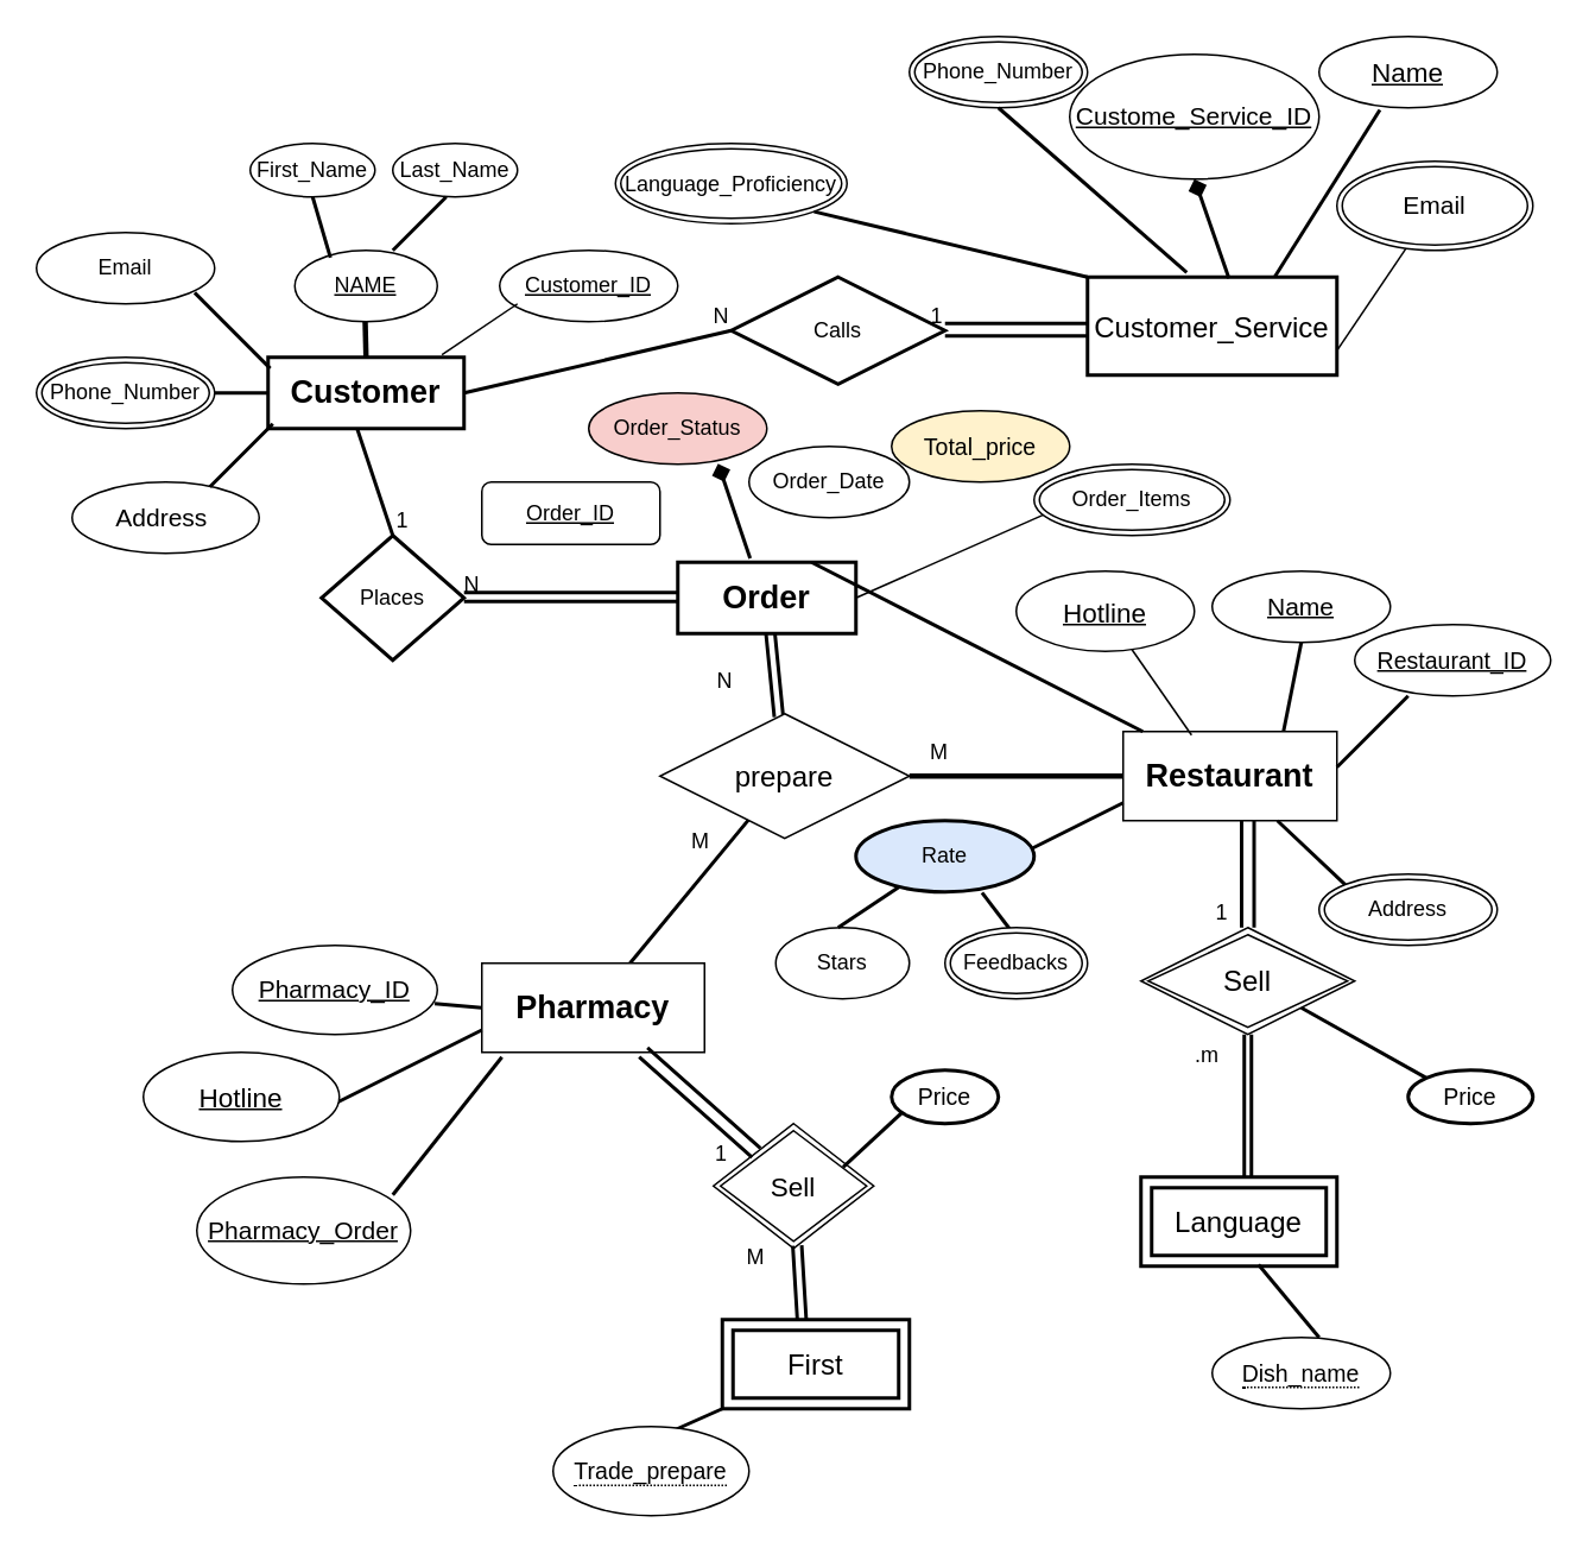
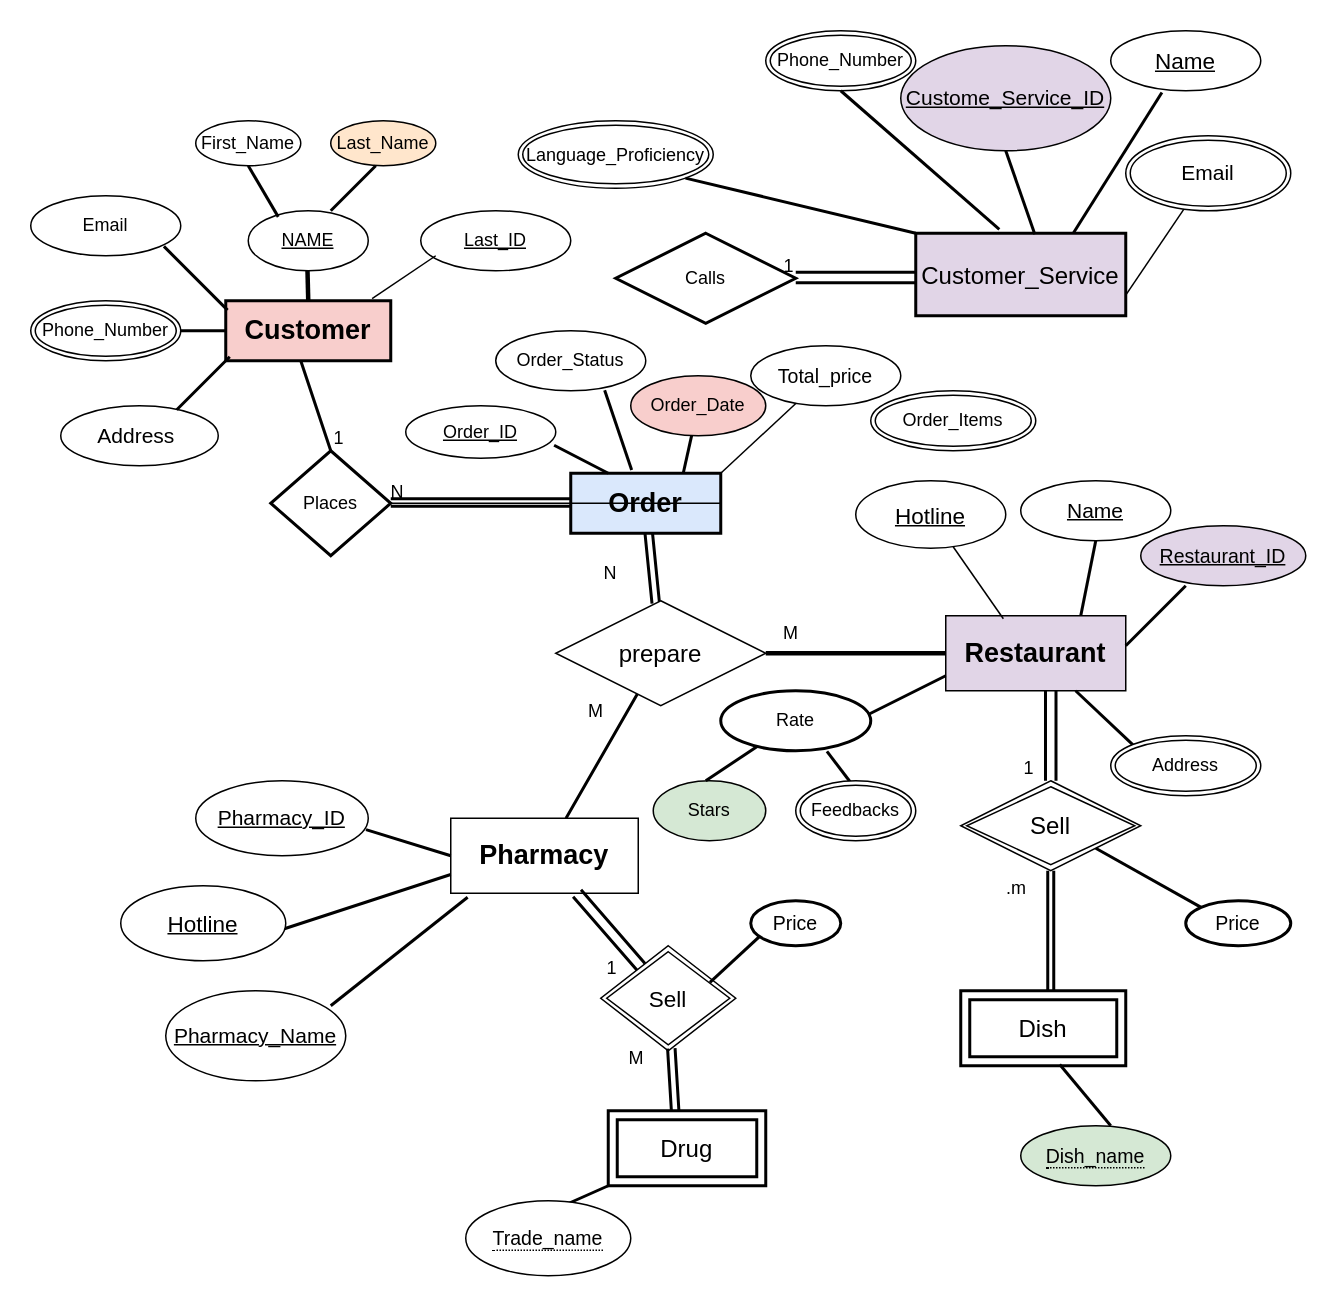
- <mxCell id="26" value="&lt;font style=&quot;font-size: 14px;&quot;&gt;Custome_Service_ID&lt;/font&gt;" style="ellipse;whiteSpace=wrap;html=1;align=center;fontStyle=4;" parent="1" vertex="1"><mxGeometry x="600" y="30" width="140" height="70" as="geometry" /></mxCell>
+ <mxCell id="26" value="&lt;font style=&quot;font-size: 14px;&quot;&gt;Custome_Service_ID&lt;/font&gt;" style="ellipse;whiteSpace=wrap;html=1;align=center;fontStyle=4;fillColor=#e1d5e7;" parent="1" vertex="1"><mxGeometry x="600" y="30" width="140" height="70" as="geometry" /></mxCell>
- <mxCell id="7" value="First_Name" style="ellipse;whiteSpace=wrap;html=1;" parent="1" vertex="1"><mxGeometry x="140" y="80" width="70" height="30" as="geometry" /></mxCell>
+ <mxCell id="7" value="First_Name" style="ellipse;whiteSpace=wrap;html=1;" parent="1" vertex="1"><mxGeometry x="130" y="80" width="70" height="30" as="geometry" /></mxCell>
- <mxCell id="8" value="Last_Name" style="ellipse;whiteSpace=wrap;html=1;" parent="1" vertex="1"><mxGeometry x="220" y="80" width="70" height="30" as="geometry" /></mxCell>
+ <mxCell id="8" value="Last_Name" style="ellipse;whiteSpace=wrap;html=1;fillColor=#ffe6cc;" parent="1" vertex="1"><mxGeometry x="220" y="80" width="70" height="30" as="geometry" /></mxCell>
- <mxCell id="31" value="" style="endArrow=diamond;html=1;rounded=0;entryX=0.5;entryY=1;entryDx=0;entryDy=0;exitX=0.567;exitY=0.012;exitDx=0;exitDy=0;exitPerimeter=0;strokeWidth=2;" parent="1" source="21" target="26" edge="1"><mxGeometry width="50" height="50" relative="1" as="geometry"><mxPoint x="680" y="150" as="sourcePoint" /><mxPoint x="720" y="105" as="targetPoint" /><Array as="points" /></mxGeometry></mxCell>
+ <mxCell id="31" value="" style="endArrow=none;html=1;rounded=0;entryX=0.5;entryY=1;entryDx=0;entryDy=0;exitX=0.567;exitY=0.012;exitDx=0;exitDy=0;exitPerimeter=0;strokeWidth=2;" parent="1" source="21" target="26" edge="1"><mxGeometry width="50" height="50" relative="1" as="geometry"><mxPoint x="680" y="150" as="sourcePoint" /><mxPoint x="720" y="105" as="targetPoint" /><Array as="points" /></mxGeometry></mxCell>
- <mxCell id="13" value="Customer_ID" style="ellipse;whiteSpace=wrap;html=1;align=center;fontStyle=4;strokeWidth=1;" parent="1" vertex="1"><mxGeometry x="280" y="140" width="100" height="40" as="geometry" /></mxCell>
+ <mxCell id="13" value="Last_ID" style="ellipse;whiteSpace=wrap;html=1;align=center;fontStyle=4;strokeWidth=1;" parent="1" vertex="1"><mxGeometry x="280" y="140" width="100" height="40" as="geometry" /></mxCell>
- <mxCell id="21" value="&lt;font style=&quot;font-size: 16px;&quot;&gt;Customer_Service&lt;/font&gt;" style="whiteSpace=wrap;html=1;strokeWidth=2;" parent="1" vertex="1"><mxGeometry x="610" y="155" width="140" height="55" as="geometry" /></mxCell>
+ <mxCell id="21" value="&lt;font style=&quot;font-size: 16px;&quot;&gt;Customer_Service&lt;/font&gt;" style="whiteSpace=wrap;html=1;strokeWidth=2;fillColor=#e1d5e7;" parent="1" vertex="1"><mxGeometry x="610" y="155" width="140" height="55" as="geometry" /></mxCell>
- <mxCell id="18" value="" style="endArrow=none;html=1;rounded=0;entryX=0;entryY=0.5;entryDx=0;entryDy=0;strokeWidth=2;exitX=1;exitY=0.5;exitDx=0;exitDy=0;" parent="1" target="20" edge="1" source="2"><mxGeometry relative="1" as="geometry"><mxPoint x="260" y="240" as="sourcePoint" /><mxPoint x="410" y="190" as="targetPoint" /><Array as="points" /></mxGeometry></mxCell>
- <mxCell id="19" value="N" style="resizable=0;html=1;whiteSpace=wrap;align=right;verticalAlign=bottom;" parent="18" connectable="0" vertex="1"><mxGeometry x="1" relative="1" as="geometry" /></mxCell>
- <mxCell id="2" value="&lt;h2&gt;Customer&lt;/h2&gt;" style="rounded=0;whiteSpace=wrap;html=1;strokeWidth=2;" parent="1" vertex="1"><mxGeometry x="150" y="200" width="110" height="40" as="geometry" /></mxCell>
+ <mxCell id="2" value="&lt;h2&gt;Customer&lt;/h2&gt;" style="rounded=0;whiteSpace=wrap;html=1;strokeWidth=2;fillColor=#f8cecc;" parent="1" vertex="1"><mxGeometry x="150" y="200" width="110" height="40" as="geometry" /></mxCell>
- <mxCell id="45" value="Order_Status" style="ellipse;whiteSpace=wrap;html=1;align=center;fillColor=#f8cecc;" parent="1" vertex="1"><mxGeometry x="330" y="220" width="100" height="40" as="geometry" /></mxCell>
+ <mxCell id="45" value="Order_Status" style="ellipse;whiteSpace=wrap;html=1;align=center;" parent="1" vertex="1"><mxGeometry x="330" y="220" width="100" height="40" as="geometry" /></mxCell>
- <mxCell id="94" value="&lt;font style=&quot;font-size: 13px;&quot;&gt;Total_price&lt;/font&gt;" style="ellipse;whiteSpace=wrap;html=1;align=center;fillColor=#fff2cc;" vertex="1" parent="1"><mxGeometry x="500" y="230" width="100" height="40" as="geometry" /></mxCell>
+ <mxCell id="94" value="&lt;font style=&quot;font-size: 13px;&quot;&gt;Total_price&lt;/font&gt;" style="ellipse;whiteSpace=wrap;html=1;align=center;" vertex="1" parent="1"><mxGeometry x="500" y="230" width="100" height="40" as="geometry" /></mxCell>
- <mxCell id="48" value="" style="endArrow=diamond;html=1;rounded=0;entryX=0.726;entryY=0.991;entryDx=0;entryDy=0;entryPerimeter=0;exitX=0.406;exitY=-0.055;exitDx=0;exitDy=0;exitPerimeter=0;strokeWidth=2;" parent="1" source="4" target="45" edge="1"><mxGeometry width="50" height="50" relative="1" as="geometry"><mxPoint x="430" y="320" as="sourcePoint" /><mxPoint x="480" y="260" as="targetPoint" /></mxGeometry></mxCell>
+ <mxCell id="48" value="" style="endArrow=none;html=1;rounded=0;entryX=0.726;entryY=0.991;entryDx=0;entryDy=0;entryPerimeter=0;exitX=0.406;exitY=-0.055;exitDx=0;exitDy=0;exitPerimeter=0;strokeWidth=2;" parent="1" source="4" target="45" edge="1"><mxGeometry width="50" height="50" relative="1" as="geometry"><mxPoint x="430" y="320" as="sourcePoint" /><mxPoint x="480" y="260" as="targetPoint" /></mxGeometry></mxCell>
- <mxCell id="46" value="Order_Date" style="ellipse;whiteSpace=wrap;html=1;align=center;" parent="1" vertex="1"><mxGeometry x="420" y="250" width="90" height="40" as="geometry" /></mxCell>
+ <mxCell id="46" value="Order_Date" style="ellipse;whiteSpace=wrap;html=1;align=center;fillColor=#f8cecc;" parent="1" vertex="1"><mxGeometry x="420" y="250" width="90" height="40" as="geometry" /></mxCell>
- <mxCell id="44" value="Order_ID" style="whiteSpace=wrap;html=1;align=center;fontStyle=4;rounded=1;" parent="1" vertex="1"><mxGeometry x="270" y="270" width="100" height="35" as="geometry" /></mxCell>
+ <mxCell id="44" value="Order_ID" style="ellipse;whiteSpace=wrap;html=1;align=center;fontStyle=4;" parent="1" vertex="1"><mxGeometry x="270" y="270" width="100" height="35" as="geometry" /></mxCell>
+ <mxCell id="95" value="" style="endArrow=none;html=1;rounded=0;exitX=1;exitY=0;exitDx=0;exitDy=0;" edge="1" parent="1" source="4" target="94"><mxGeometry relative="1" as="geometry"><mxPoint x="360" y="390" as="sourcePoint" /><mxPoint x="520" y="390" as="targetPoint" /></mxGeometry></mxCell>
+ <mxCell id="49" value="" style="endArrow=none;html=1;rounded=0;entryX=0.989;entryY=0.752;entryDx=0;entryDy=0;entryPerimeter=0;exitX=0.25;exitY=0;exitDx=0;exitDy=0;strokeWidth=2;" parent="1" source="4" target="44" edge="1"><mxGeometry width="50" height="50" relative="1" as="geometry"><mxPoint x="430" y="310" as="sourcePoint" /><mxPoint x="480" y="260" as="targetPoint" /></mxGeometry></mxCell>
- <mxCell id="97" value="" style="endArrow=none;html=1;rounded=0;exitX=1;exitY=0.5;exitDx=0;exitDy=0;entryX=0.047;entryY=0.71;entryDx=0;entryDy=0;entryPerimeter=0;" edge="1" parent="1" source="4" target="96"><mxGeometry relative="1" as="geometry"><mxPoint x="360" y="470" as="sourcePoint" /><mxPoint x="520" y="470" as="targetPoint" /></mxGeometry></mxCell>
+ <mxCell id="97" value="" style="endArrow=none;html=1;rounded=0;exitX=1;exitY=0.5;exitDx=0;exitDy=0;" edge="1" parent="1" source="4" target="36"><mxGeometry relative="1" as="geometry"><mxPoint x="360" y="470" as="sourcePoint" /><mxPoint x="520" y="470" as="targetPoint" /></mxGeometry></mxCell>
- <mxCell id="4" value="&lt;h2&gt;Order&lt;/h2&gt;" style="rounded=0;whiteSpace=wrap;html=1;strokeWidth=2;" parent="1" vertex="1"><mxGeometry x="380" y="315" width="100" height="40" as="geometry" /></mxCell>
+ <mxCell id="4" value="&lt;h2&gt;Order&lt;/h2&gt;" style="rounded=0;whiteSpace=wrap;html=1;strokeWidth=2;fillColor=#dae8fc;" parent="1" vertex="1"><mxGeometry x="380" y="315" width="100" height="40" as="geometry" /></mxCell>
- <mxCell id="47" value="" style="endArrow=none;html=1;rounded=0;exitX=0.75;exitY=0;exitDx=0;exitDy=0;strokeWidth=2;" parent="1" source="4" edge="1" target="3"><mxGeometry width="50" height="50" relative="1" as="geometry"><mxPoint x="430" y="310" as="sourcePoint" /><mxPoint x="480" y="260" as="targetPoint" /></mxGeometry></mxCell>
+ <mxCell id="47" value="" style="endArrow=none;html=1;rounded=0;exitX=0.75;exitY=0;exitDx=0;exitDy=0;strokeWidth=2;" parent="1" source="4" edge="1" target="46"><mxGeometry width="50" height="50" relative="1" as="geometry"><mxPoint x="430" y="310" as="sourcePoint" /><mxPoint x="480" y="260" as="targetPoint" /></mxGeometry></mxCell>
- <mxCell id="53" value="&lt;u&gt;&lt;font style=&quot;font-size: 13px;&quot;&gt;Restaurant_ID&lt;/font&gt;&lt;/u&gt;" style="ellipse;whiteSpace=wrap;html=1;align=center;" parent="1" vertex="1"><mxGeometry x="760" y="350" width="110" height="40" as="geometry" /></mxCell>
+ <mxCell id="53" value="&lt;u&gt;&lt;font style=&quot;font-size: 13px;&quot;&gt;Restaurant_ID&lt;/font&gt;&lt;/u&gt;" style="ellipse;whiteSpace=wrap;html=1;align=center;fillColor=#e1d5e7;" parent="1" vertex="1"><mxGeometry x="760" y="350" width="110" height="40" as="geometry" /></mxCell>
- <mxCell id="3" value="&lt;h2&gt;Restaurant&lt;/h2&gt;" style="rounded=0;whiteSpace=wrap;html=1;" parent="1" vertex="1"><mxGeometry x="630" y="410" width="120" height="50" as="geometry" /></mxCell>
+ <mxCell id="3" value="&lt;h2&gt;Restaurant&lt;/h2&gt;" style="rounded=0;whiteSpace=wrap;html=1;fillColor=#e1d5e7;" parent="1" vertex="1"><mxGeometry x="630" y="410" width="120" height="50" as="geometry" /></mxCell>
- <mxCell id="65" value="Rate" style="ellipse;whiteSpace=wrap;html=1;align=center;strokeWidth=2;fillColor=#dae8fc;" parent="1" vertex="1"><mxGeometry x="480" y="460" width="100" height="40" as="geometry" /></mxCell>
+ <mxCell id="65" value="Rate" style="ellipse;whiteSpace=wrap;html=1;align=center;strokeWidth=2;" parent="1" vertex="1"><mxGeometry x="480" y="460" width="100" height="40" as="geometry" /></mxCell>
- <mxCell id="66" value="Stars" style="ellipse;whiteSpace=wrap;html=1;align=center;" parent="1" vertex="1"><mxGeometry x="435" y="520" width="75" height="40" as="geometry" /></mxCell>
+ <mxCell id="66" value="Stars" style="ellipse;whiteSpace=wrap;html=1;align=center;fillColor=#d5e8d4;" parent="1" vertex="1"><mxGeometry x="435" y="520" width="75" height="40" as="geometry" /></mxCell>
- <mxCell id="74" value="&lt;font style=&quot;font-size: 14px;&quot;&gt;Pharmacy_ID&lt;/font&gt;" style="ellipse;whiteSpace=wrap;html=1;align=center;fontStyle=4;" parent="1" vertex="1"><mxGeometry x="130" y="530" width="115" height="50" as="geometry" /></mxCell>
+ <mxCell id="74" value="&lt;font style=&quot;font-size: 14px;&quot;&gt;Pharmacy_ID&lt;/font&gt;" style="ellipse;whiteSpace=wrap;html=1;align=center;fontStyle=4;" parent="1" vertex="1"><mxGeometry x="130" y="520" width="115" height="50" as="geometry" /></mxCell>
- <mxCell id="52" value="&lt;h2&gt;Pharmacy&lt;/h2&gt;" style="rounded=0;whiteSpace=wrap;html=1;" parent="1" vertex="1"><mxGeometry x="270" y="540" width="125" height="50" as="geometry" /></mxCell>
+ <mxCell id="52" value="&lt;h2&gt;Pharmacy&lt;/h2&gt;" style="rounded=0;whiteSpace=wrap;html=1;" parent="1" vertex="1"><mxGeometry x="300" y="545" width="125" height="50" as="geometry" /></mxCell>
- <mxCell id="70" value="&lt;font style=&quot;font-size: 16px;&quot;&gt;Language&lt;/font&gt;" style="shape=ext;margin=3;double=1;whiteSpace=wrap;html=1;align=center;strokeWidth=2;" parent="1" vertex="1"><mxGeometry x="640" y="660" width="110" height="50" as="geometry" /></mxCell>
+ <mxCell id="70" value="&lt;font style=&quot;font-size: 16px;&quot;&gt;Dish&lt;/font&gt;" style="shape=ext;margin=3;double=1;whiteSpace=wrap;html=1;align=center;strokeWidth=2;" parent="1" vertex="1"><mxGeometry x="640" y="660" width="110" height="50" as="geometry" /></mxCell>
- <mxCell id="77" value="&lt;font style=&quot;font-size: 14px;&quot;&gt;Pharmacy_Order&lt;/font&gt;" style="ellipse;whiteSpace=wrap;html=1;align=center;fontStyle=4;" parent="1" vertex="1"><mxGeometry x="110" y="660" width="120" height="60" as="geometry" /></mxCell>
+ <mxCell id="77" value="&lt;font style=&quot;font-size: 14px;&quot;&gt;Pharmacy_Name&lt;/font&gt;" style="ellipse;whiteSpace=wrap;html=1;align=center;fontStyle=4;" parent="1" vertex="1"><mxGeometry x="110" y="660" width="120" height="60" as="geometry" /></mxCell>
- <mxCell id="84" value="&lt;font style=&quot;font-size: 16px;&quot;&gt;First&lt;/font&gt;" style="shape=ext;margin=3;double=1;whiteSpace=wrap;html=1;align=center;strokeWidth=2;" parent="1" vertex="1"><mxGeometry x="405" y="740" width="105" height="50" as="geometry" /></mxCell>
+ <mxCell id="84" value="&lt;font style=&quot;font-size: 16px;&quot;&gt;Drug&lt;/font&gt;" style="shape=ext;margin=3;double=1;whiteSpace=wrap;html=1;align=center;strokeWidth=2;" parent="1" vertex="1"><mxGeometry x="405" y="740" width="105" height="50" as="geometry" /></mxCell>
- <mxCell id="92" value="&lt;span style=&quot;border-bottom: 1px dotted&quot;&gt;&lt;font style=&quot;font-size: 13px;&quot;&gt;Dish_name&lt;/font&gt;&lt;/span&gt;" style="ellipse;whiteSpace=wrap;html=1;align=center;" vertex="1" parent="1"><mxGeometry x="680" y="750" width="100" height="40" as="geometry" /></mxCell>
+ <mxCell id="92" value="&lt;span style=&quot;border-bottom: 1px dotted&quot;&gt;&lt;font style=&quot;font-size: 13px;&quot;&gt;Dish_name&lt;/font&gt;&lt;/span&gt;" style="ellipse;whiteSpace=wrap;html=1;align=center;fillColor=#d5e8d4;" vertex="1" parent="1"><mxGeometry x="680" y="750" width="100" height="40" as="geometry" /></mxCell>
- <mxCell id="93" value="&lt;span style=&quot;border-bottom: 1px dotted&quot;&gt;&lt;font style=&quot;font-size: 13px;&quot;&gt;Trade_prepare&lt;/font&gt;&lt;/span&gt;" style="ellipse;whiteSpace=wrap;html=1;align=center;" vertex="1" parent="1"><mxGeometry x="310" y="800" width="110" height="50" as="geometry" /></mxCell>
+ <mxCell id="93" value="&lt;span style=&quot;border-bottom: 1px dotted&quot;&gt;&lt;font style=&quot;font-size: 13px;&quot;&gt;Trade_name&lt;/font&gt;&lt;/span&gt;" style="ellipse;whiteSpace=wrap;html=1;align=center;" vertex="1" parent="1"><mxGeometry x="310" y="800" width="110" height="50" as="geometry" /></mxCell>
